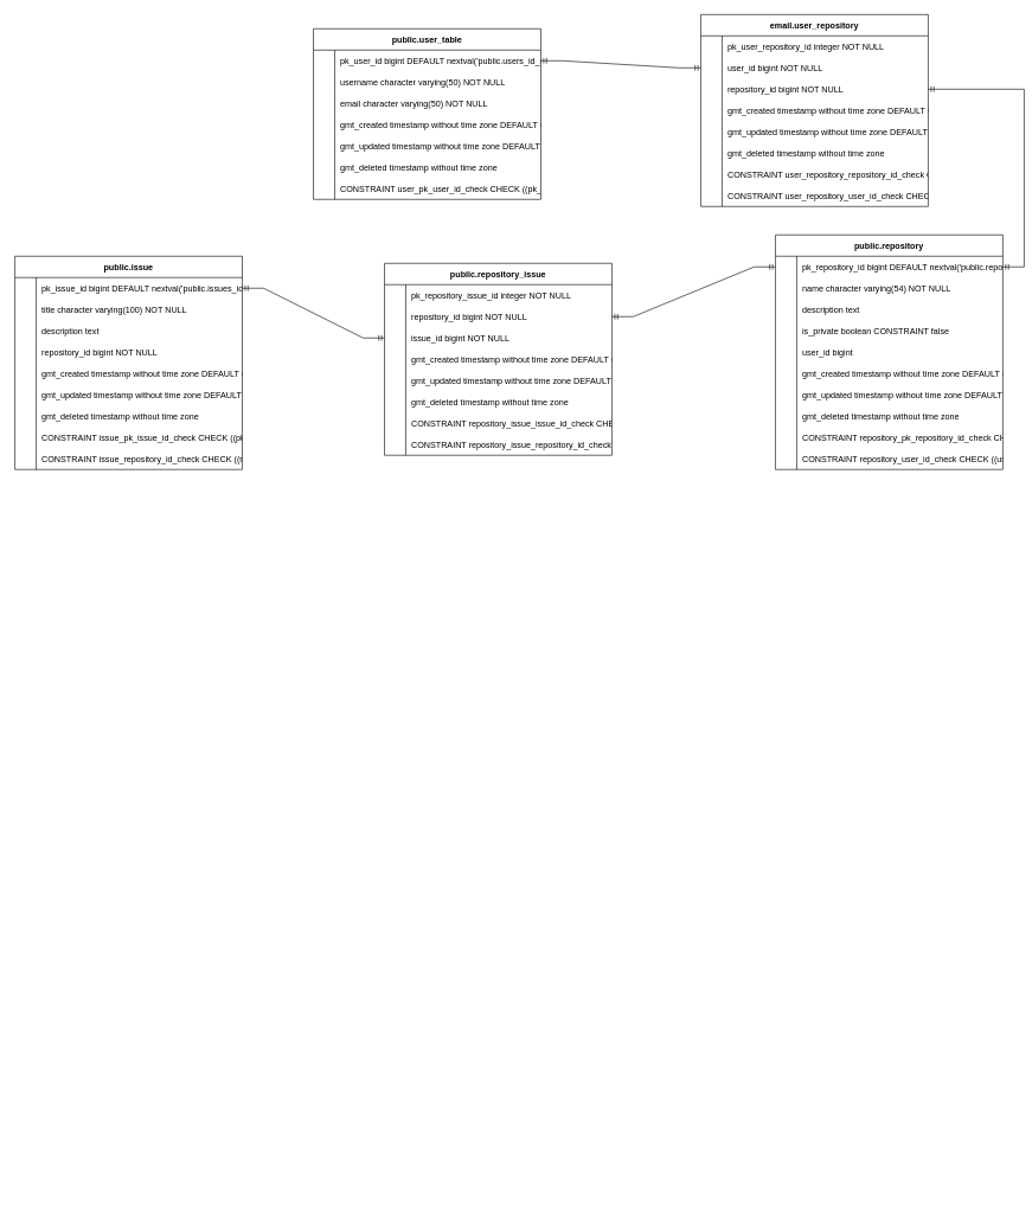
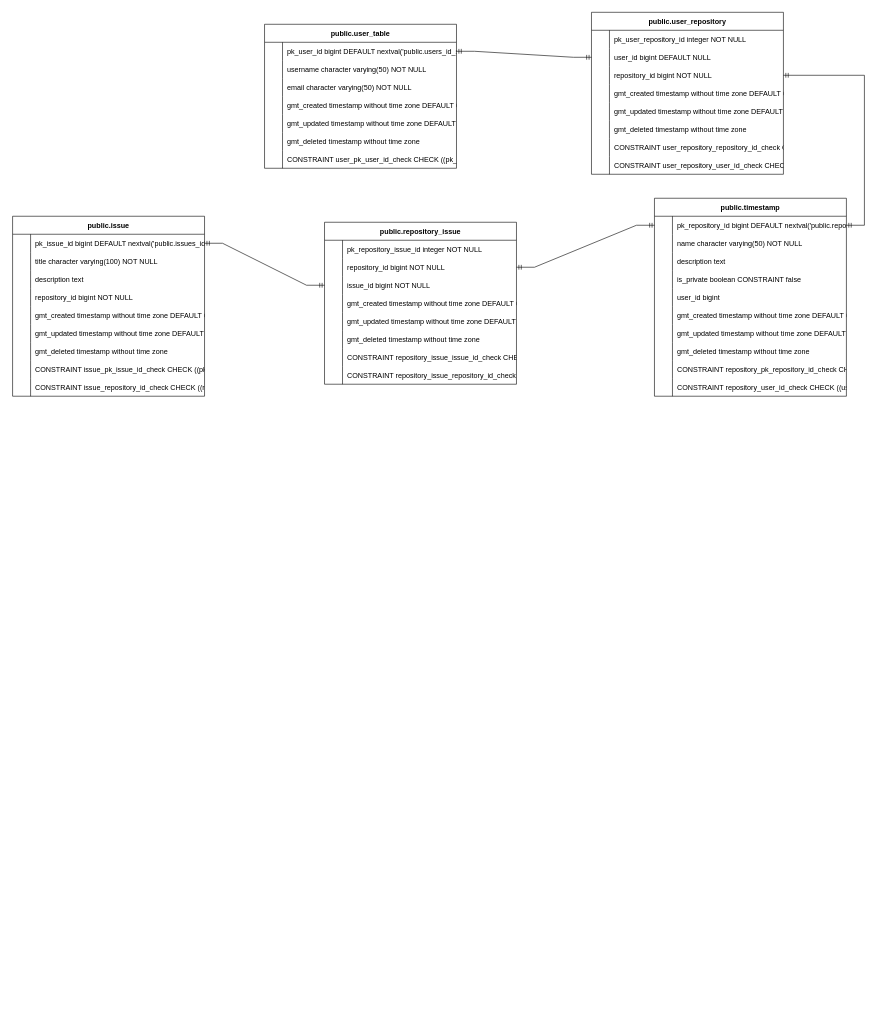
- <mxCell id="90" value="email.user_repository" style="shape=table;startSize=30;container=1;collapsible=1;childLayout=tableLayout;fixedRows=1;rowLines=0;fontStyle=1;align=center;resizeLast=1;" vertex="1" parent="1"><mxGeometry x="985" y="20" width="320" height="270" as="geometry" /></mxCell>
+ <mxCell id="90" value="public.user_repository" style="shape=table;startSize=30;container=1;collapsible=1;childLayout=tableLayout;fixedRows=1;rowLines=0;fontStyle=1;align=center;resizeLast=1;" vertex="1" parent="1"><mxGeometry x="985" y="20" width="320" height="270" as="geometry" /></mxCell>
- <mxCell id="96" value="user_id bigint NOT NULL" style="shape=partialRectangle;overflow=hidden;connectable=0;fillColor=none;align=left;strokeColor=inherit;top=0;left=0;bottom=0;right=0;spacingLeft=6;" vertex="1" parent="94"><mxGeometry x="30" width="290" height="30" as="geometry"><mxRectangle width="290" height="30" as="alternateBounds" /></mxGeometry></mxCell>
+ <mxCell id="96" value="user_id bigint DEFAULT NULL" style="shape=partialRectangle;overflow=hidden;connectable=0;fillColor=none;align=left;strokeColor=inherit;top=0;left=0;bottom=0;right=0;spacingLeft=6;" vertex="1" parent="94"><mxGeometry x="30" width="290" height="30" as="geometry"><mxRectangle width="290" height="30" as="alternateBounds" /></mxGeometry></mxCell>
- <mxCell id="34" value="public.repository" style="shape=table;startSize=30;container=1;collapsible=1;childLayout=tableLayout;fixedRows=1;rowLines=0;fontStyle=1;align=center;resizeLast=1;" vertex="1" parent="1"><mxGeometry x="1090" y="330" width="320" height="330" as="geometry" /></mxCell>
+ <mxCell id="34" value="public.timestamp" style="shape=table;startSize=30;container=1;collapsible=1;childLayout=tableLayout;fixedRows=1;rowLines=0;fontStyle=1;align=center;resizeLast=1;" vertex="1" parent="1"><mxGeometry x="1090" y="330" width="320" height="330" as="geometry" /></mxCell>
- <mxCell id="40" value="name character varying(54) NOT NULL" style="shape=partialRectangle;overflow=hidden;connectable=0;fillColor=none;align=left;strokeColor=inherit;top=0;left=0;bottom=0;right=0;spacingLeft=6;" vertex="1" parent="38"><mxGeometry x="30" width="290" height="30" as="geometry"><mxRectangle width="290" height="30" as="alternateBounds" /></mxGeometry></mxCell>
+ <mxCell id="40" value="name character varying(50) NOT NULL" style="shape=partialRectangle;overflow=hidden;connectable=0;fillColor=none;align=left;strokeColor=inherit;top=0;left=0;bottom=0;right=0;spacingLeft=6;" vertex="1" parent="38"><mxGeometry x="30" width="290" height="30" as="geometry"><mxRectangle width="290" height="30" as="alternateBounds" /></mxGeometry></mxCell>
